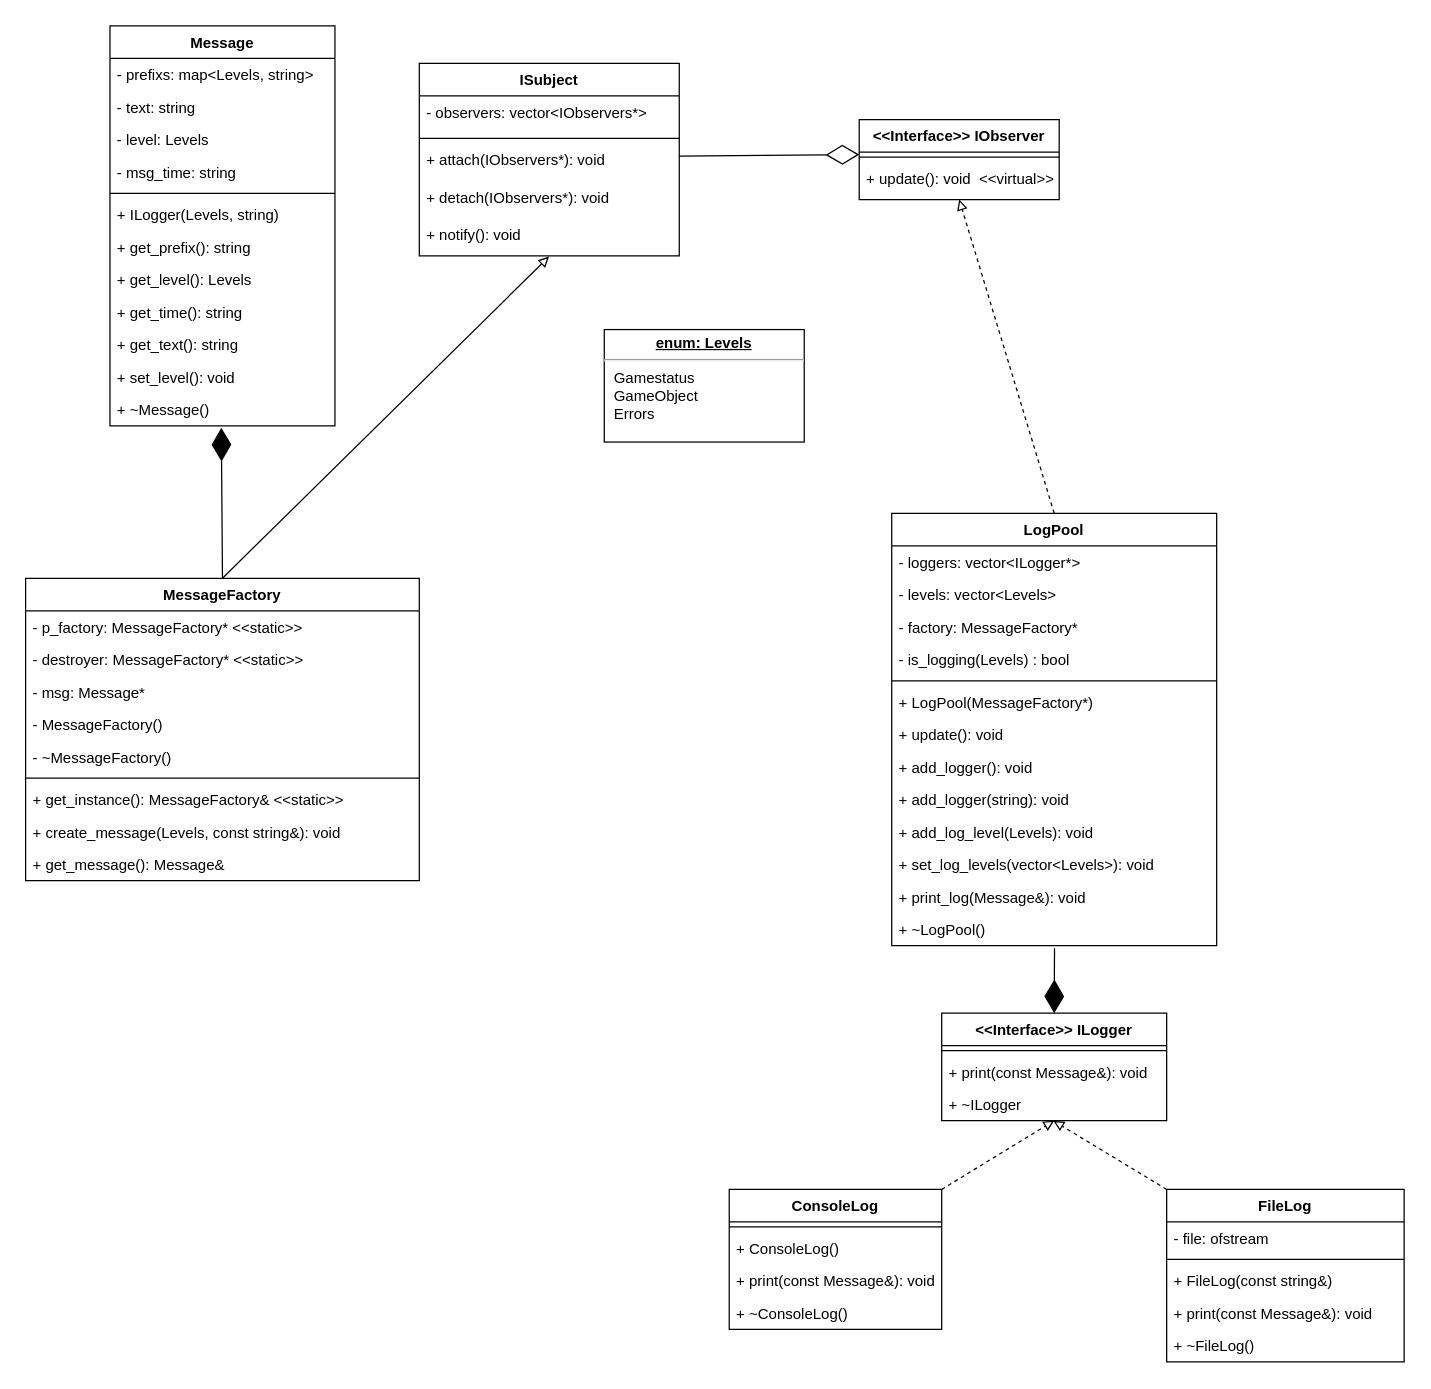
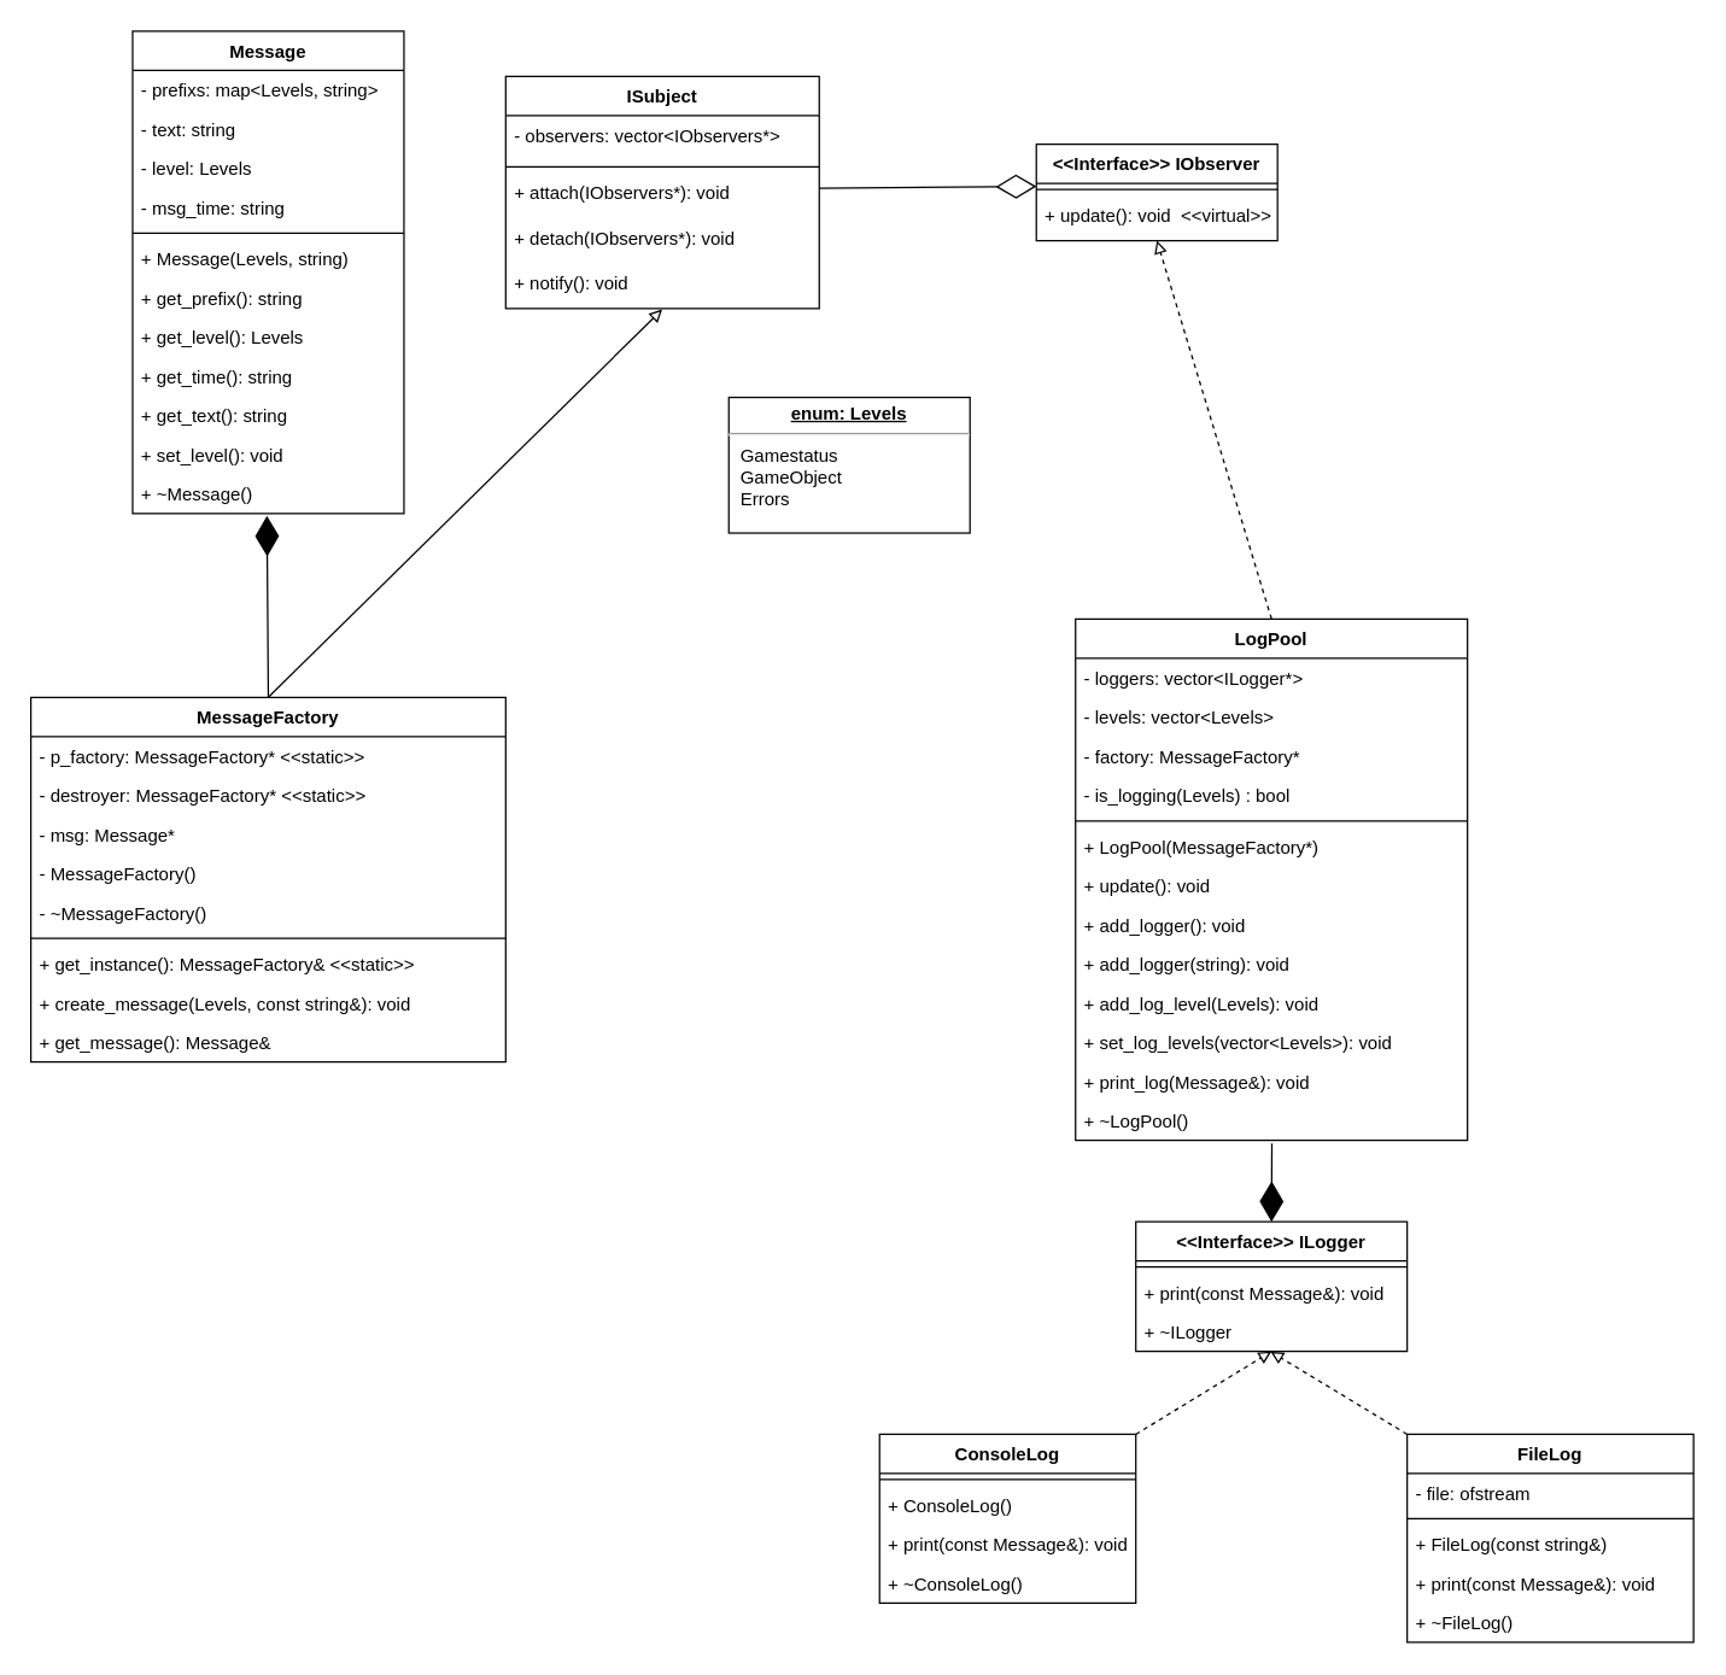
- <mxCell id="40" value="+ ILogger(Levels, string)" style="text;strokeColor=none;fillColor=none;align=left;verticalAlign=top;spacingLeft=4;spacingRight=4;overflow=hidden;rotatable=0;points=[[0,0.5],[1,0.5]];portConstraint=eastwest;" vertex="1" parent="34"><mxGeometry y="138" width="180" height="26" as="geometry" /></mxCell>
+ <mxCell id="40" value="+ Message(Levels, string)" style="text;strokeColor=none;fillColor=none;align=left;verticalAlign=top;spacingLeft=4;spacingRight=4;overflow=hidden;rotatable=0;points=[[0,0.5],[1,0.5]];portConstraint=eastwest;" vertex="1" parent="34"><mxGeometry y="138" width="180" height="26" as="geometry" /></mxCell>
